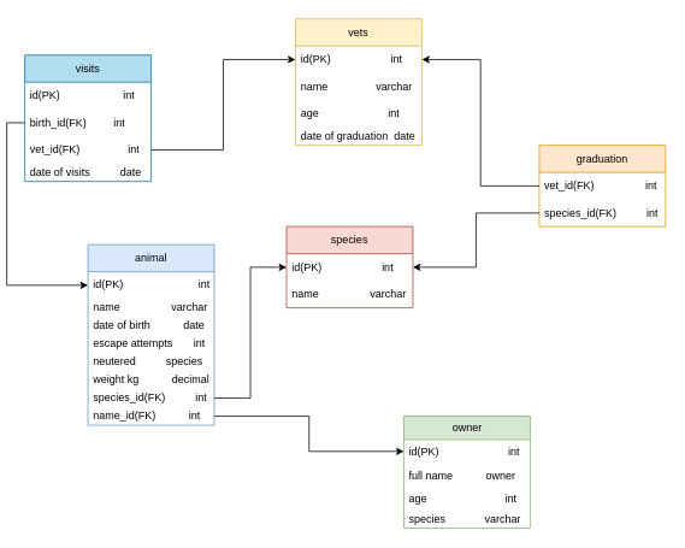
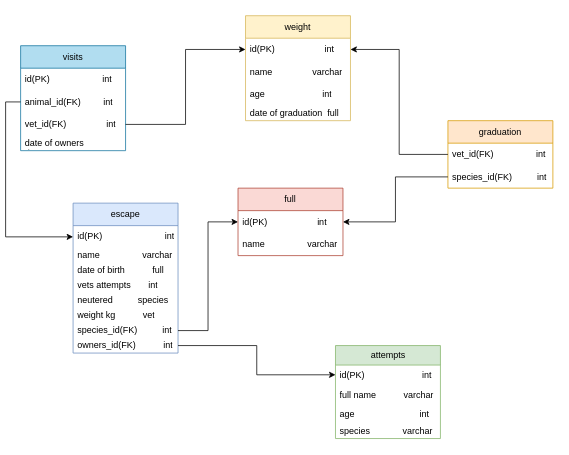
- <mxCell id="22" value="vets" style="swimlane;fontStyle=0;childLayout=stackLayout;horizontal=1;startSize=30;horizontalStack=0;resizeParent=1;resizeParentMax=0;resizeLast=0;collapsible=1;marginBottom=0;whiteSpace=wrap;html=1;fillColor=#fff2cc;strokeColor=#d6b656;" vertex="1" parent="1"><mxGeometry x="320" y="20" width="140" height="140" as="geometry" /></mxCell>
+ <mxCell id="22" value="weight" style="swimlane;fontStyle=0;childLayout=stackLayout;horizontal=1;startSize=30;horizontalStack=0;resizeParent=1;resizeParentMax=0;resizeLast=0;collapsible=1;marginBottom=0;whiteSpace=wrap;html=1;fillColor=#fff2cc;strokeColor=#d6b656;" vertex="1" parent="1"><mxGeometry x="320" y="20" width="140" height="140" as="geometry" /></mxCell>
- <mxCell id="29" value="birth_id(FK)&amp;nbsp; &amp;nbsp; &amp;nbsp; &amp;nbsp; &amp;nbsp;int" style="text;strokeColor=none;fillColor=none;align=left;verticalAlign=middle;spacingLeft=4;spacingRight=4;overflow=hidden;points=[[0,0.5],[1,0.5]];portConstraint=eastwest;rotatable=0;whiteSpace=wrap;html=1;" vertex="1" parent="27"><mxGeometry y="60" width="140" height="30" as="geometry" /></mxCell>
+ <mxCell id="29" value="animal_id(FK)&amp;nbsp; &amp;nbsp; &amp;nbsp; &amp;nbsp; &amp;nbsp;int" style="text;strokeColor=none;fillColor=none;align=left;verticalAlign=middle;spacingLeft=4;spacingRight=4;overflow=hidden;points=[[0,0.5],[1,0.5]];portConstraint=eastwest;rotatable=0;whiteSpace=wrap;html=1;" vertex="1" parent="27"><mxGeometry y="60" width="140" height="30" as="geometry" /></mxCell>
- <mxCell id="26" value="date of graduation&amp;nbsp; date" style="text;strokeColor=none;fillColor=none;align=left;verticalAlign=middle;spacingLeft=4;spacingRight=4;overflow=hidden;points=[[0,0.5],[1,0.5]];portConstraint=eastwest;rotatable=0;whiteSpace=wrap;html=1;" vertex="1" parent="22"><mxGeometry y="120" width="140" height="20" as="geometry" /></mxCell>
+ <mxCell id="26" value="date of graduation&amp;nbsp; full" style="text;strokeColor=none;fillColor=none;align=left;verticalAlign=middle;spacingLeft=4;spacingRight=4;overflow=hidden;points=[[0,0.5],[1,0.5]];portConstraint=eastwest;rotatable=0;whiteSpace=wrap;html=1;" vertex="1" parent="22"><mxGeometry y="120" width="140" height="20" as="geometry" /></mxCell>
- <mxCell id="31" value="date of visits&amp;nbsp; &amp;nbsp; &amp;nbsp; &amp;nbsp; &amp;nbsp; date" style="text;strokeColor=none;fillColor=none;align=left;verticalAlign=middle;spacingLeft=4;spacingRight=4;overflow=hidden;points=[[0,0.5],[1,0.5]];portConstraint=eastwest;rotatable=0;whiteSpace=wrap;html=1;" vertex="1" parent="27"><mxGeometry y="120" width="140" height="20" as="geometry" /></mxCell>
+ <mxCell id="31" value="date of owners&amp;nbsp; &amp;nbsp; &amp;nbsp; &amp;nbsp; &amp;nbsp; date" style="text;strokeColor=none;fillColor=none;align=left;verticalAlign=middle;spacingLeft=4;spacingRight=4;overflow=hidden;points=[[0,0.5],[1,0.5]];portConstraint=eastwest;rotatable=0;whiteSpace=wrap;html=1;" vertex="1" parent="27"><mxGeometry y="120" width="140" height="20" as="geometry" /></mxCell>
- <mxCell id="19" value="species" style="swimlane;fontStyle=0;childLayout=stackLayout;horizontal=1;startSize=30;horizontalStack=0;resizeParent=1;resizeParentMax=0;resizeLast=0;collapsible=1;marginBottom=0;whiteSpace=wrap;html=1;fillColor=#fad9d5;strokeColor=#ae4132;" vertex="1" parent="1"><mxGeometry x="310" y="250" width="140" height="90" as="geometry" /></mxCell>
+ <mxCell id="19" value="full" style="swimlane;fontStyle=0;childLayout=stackLayout;horizontal=1;startSize=30;horizontalStack=0;resizeParent=1;resizeParentMax=0;resizeLast=0;collapsible=1;marginBottom=0;whiteSpace=wrap;html=1;fillColor=#fad9d5;strokeColor=#ae4132;" vertex="1" parent="1"><mxGeometry x="310" y="250" width="140" height="90" as="geometry" /></mxCell>
- <mxCell id="2" value="animal" style="swimlane;fontStyle=0;childLayout=stackLayout;horizontal=1;startSize=30;horizontalStack=0;resizeParent=1;resizeParentMax=0;resizeLast=0;collapsible=1;marginBottom=0;whiteSpace=wrap;html=1;fillColor=#dae8fc;strokeColor=#6c8ebf;" vertex="1" parent="1"><mxGeometry x="90" y="270" width="140" height="200" as="geometry"><mxRectangle x="340" y="340" width="90" height="30" as="alternateBounds" /></mxGeometry></mxCell>
+ <mxCell id="2" value="escape" style="swimlane;fontStyle=0;childLayout=stackLayout;horizontal=1;startSize=30;horizontalStack=0;resizeParent=1;resizeParentMax=0;resizeLast=0;collapsible=1;marginBottom=0;whiteSpace=wrap;html=1;fillColor=#dae8fc;strokeColor=#6c8ebf;" vertex="1" parent="1"><mxGeometry x="90" y="270" width="140" height="200" as="geometry"><mxRectangle x="340" y="340" width="90" height="30" as="alternateBounds" /></mxGeometry></mxCell>
- <mxCell id="5" value="date of birth&amp;nbsp; &amp;nbsp; &amp;nbsp; &amp;nbsp; &amp;nbsp; &amp;nbsp;date&amp;nbsp;" style="text;strokeColor=none;fillColor=none;align=left;verticalAlign=middle;spacingLeft=4;spacingRight=4;overflow=hidden;points=[[0,0.5],[1,0.5]];portConstraint=eastwest;rotatable=0;whiteSpace=wrap;html=1;" vertex="1" parent="2"><mxGeometry y="80" width="140" height="20" as="geometry" /></mxCell>
+ <mxCell id="5" value="date of birth&amp;nbsp; &amp;nbsp; &amp;nbsp; &amp;nbsp; &amp;nbsp; &amp;nbsp;full&amp;nbsp;" style="text;strokeColor=none;fillColor=none;align=left;verticalAlign=middle;spacingLeft=4;spacingRight=4;overflow=hidden;points=[[0,0.5],[1,0.5]];portConstraint=eastwest;rotatable=0;whiteSpace=wrap;html=1;" vertex="1" parent="2"><mxGeometry y="80" width="140" height="20" as="geometry" /></mxCell>
- <mxCell id="6" value="escape attempts&amp;nbsp; &amp;nbsp; &amp;nbsp; &amp;nbsp;int" style="text;strokeColor=none;fillColor=none;align=left;verticalAlign=middle;spacingLeft=4;spacingRight=4;overflow=hidden;points=[[0,0.5],[1,0.5]];portConstraint=eastwest;rotatable=0;whiteSpace=wrap;html=1;" vertex="1" parent="2"><mxGeometry y="100" width="140" height="20" as="geometry" /></mxCell>
+ <mxCell id="6" value="vets attempts&amp;nbsp; &amp;nbsp; &amp;nbsp; &amp;nbsp;int" style="text;strokeColor=none;fillColor=none;align=left;verticalAlign=middle;spacingLeft=4;spacingRight=4;overflow=hidden;points=[[0,0.5],[1,0.5]];portConstraint=eastwest;rotatable=0;whiteSpace=wrap;html=1;" vertex="1" parent="2"><mxGeometry y="100" width="140" height="20" as="geometry" /></mxCell>
- <mxCell id="8" value="weight kg&amp;nbsp; &amp;nbsp; &amp;nbsp; &amp;nbsp; &amp;nbsp; &amp;nbsp;decimal" style="text;strokeColor=none;fillColor=none;align=left;verticalAlign=middle;spacingLeft=4;spacingRight=4;overflow=hidden;points=[[0,0.5],[1,0.5]];portConstraint=eastwest;rotatable=0;whiteSpace=wrap;html=1;" vertex="1" parent="2"><mxGeometry y="140" width="140" height="20" as="geometry" /></mxCell>
+ <mxCell id="8" value="weight kg&amp;nbsp; &amp;nbsp; &amp;nbsp; &amp;nbsp; &amp;nbsp; &amp;nbsp;vet" style="text;strokeColor=none;fillColor=none;align=left;verticalAlign=middle;spacingLeft=4;spacingRight=4;overflow=hidden;points=[[0,0.5],[1,0.5]];portConstraint=eastwest;rotatable=0;whiteSpace=wrap;html=1;" vertex="1" parent="2"><mxGeometry y="140" width="140" height="20" as="geometry" /></mxCell>
- <mxCell id="10" value="name_id(FK)&amp;nbsp; &amp;nbsp; &amp;nbsp; &amp;nbsp; &amp;nbsp; &amp;nbsp;int" style="text;strokeColor=none;fillColor=none;align=left;verticalAlign=middle;spacingLeft=4;spacingRight=4;overflow=hidden;points=[[0,0.5],[1,0.5]];portConstraint=eastwest;rotatable=0;whiteSpace=wrap;html=1;" vertex="1" parent="2"><mxGeometry y="180" width="140" height="20" as="geometry" /></mxCell>
+ <mxCell id="10" value="owners_id(FK)&amp;nbsp; &amp;nbsp; &amp;nbsp; &amp;nbsp; &amp;nbsp; &amp;nbsp;int" style="text;strokeColor=none;fillColor=none;align=left;verticalAlign=middle;spacingLeft=4;spacingRight=4;overflow=hidden;points=[[0,0.5],[1,0.5]];portConstraint=eastwest;rotatable=0;whiteSpace=wrap;html=1;" vertex="1" parent="2"><mxGeometry y="180" width="140" height="20" as="geometry" /></mxCell>
- <mxCell id="11" value="owner" style="swimlane;fontStyle=0;childLayout=stackLayout;horizontal=1;startSize=26;fillColor=#d5e8d4;horizontalStack=0;resizeParent=1;resizeParentMax=0;resizeLast=0;collapsible=1;marginBottom=0;html=1;strokeColor=#82b366;" vertex="1" parent="1"><mxGeometry x="440" y="460" width="140" height="124" as="geometry" /></mxCell>
+ <mxCell id="11" value="attempts" style="swimlane;fontStyle=0;childLayout=stackLayout;horizontal=1;startSize=26;fillColor=#d5e8d4;horizontalStack=0;resizeParent=1;resizeParentMax=0;resizeLast=0;collapsible=1;marginBottom=0;html=1;strokeColor=#82b366;" vertex="1" parent="1"><mxGeometry x="440" y="460" width="140" height="124" as="geometry" /></mxCell>
- <mxCell id="13" value="full name&amp;nbsp; &amp;nbsp; &amp;nbsp; &amp;nbsp; &amp;nbsp; &amp;nbsp;owner" style="text;strokeColor=none;fillColor=none;align=left;verticalAlign=top;spacingLeft=4;spacingRight=4;overflow=hidden;rotatable=0;points=[[0,0.5],[1,0.5]];portConstraint=eastwest;whiteSpace=wrap;html=1;" vertex="1" parent="11"><mxGeometry y="52" width="140" height="26" as="geometry" /></mxCell>
+ <mxCell id="13" value="full name&amp;nbsp; &amp;nbsp; &amp;nbsp; &amp;nbsp; &amp;nbsp; &amp;nbsp;varchar" style="text;strokeColor=none;fillColor=none;align=left;verticalAlign=top;spacingLeft=4;spacingRight=4;overflow=hidden;rotatable=0;points=[[0,0.5],[1,0.5]];portConstraint=eastwest;whiteSpace=wrap;html=1;" vertex="1" parent="11"><mxGeometry y="52" width="140" height="26" as="geometry" /></mxCell>
